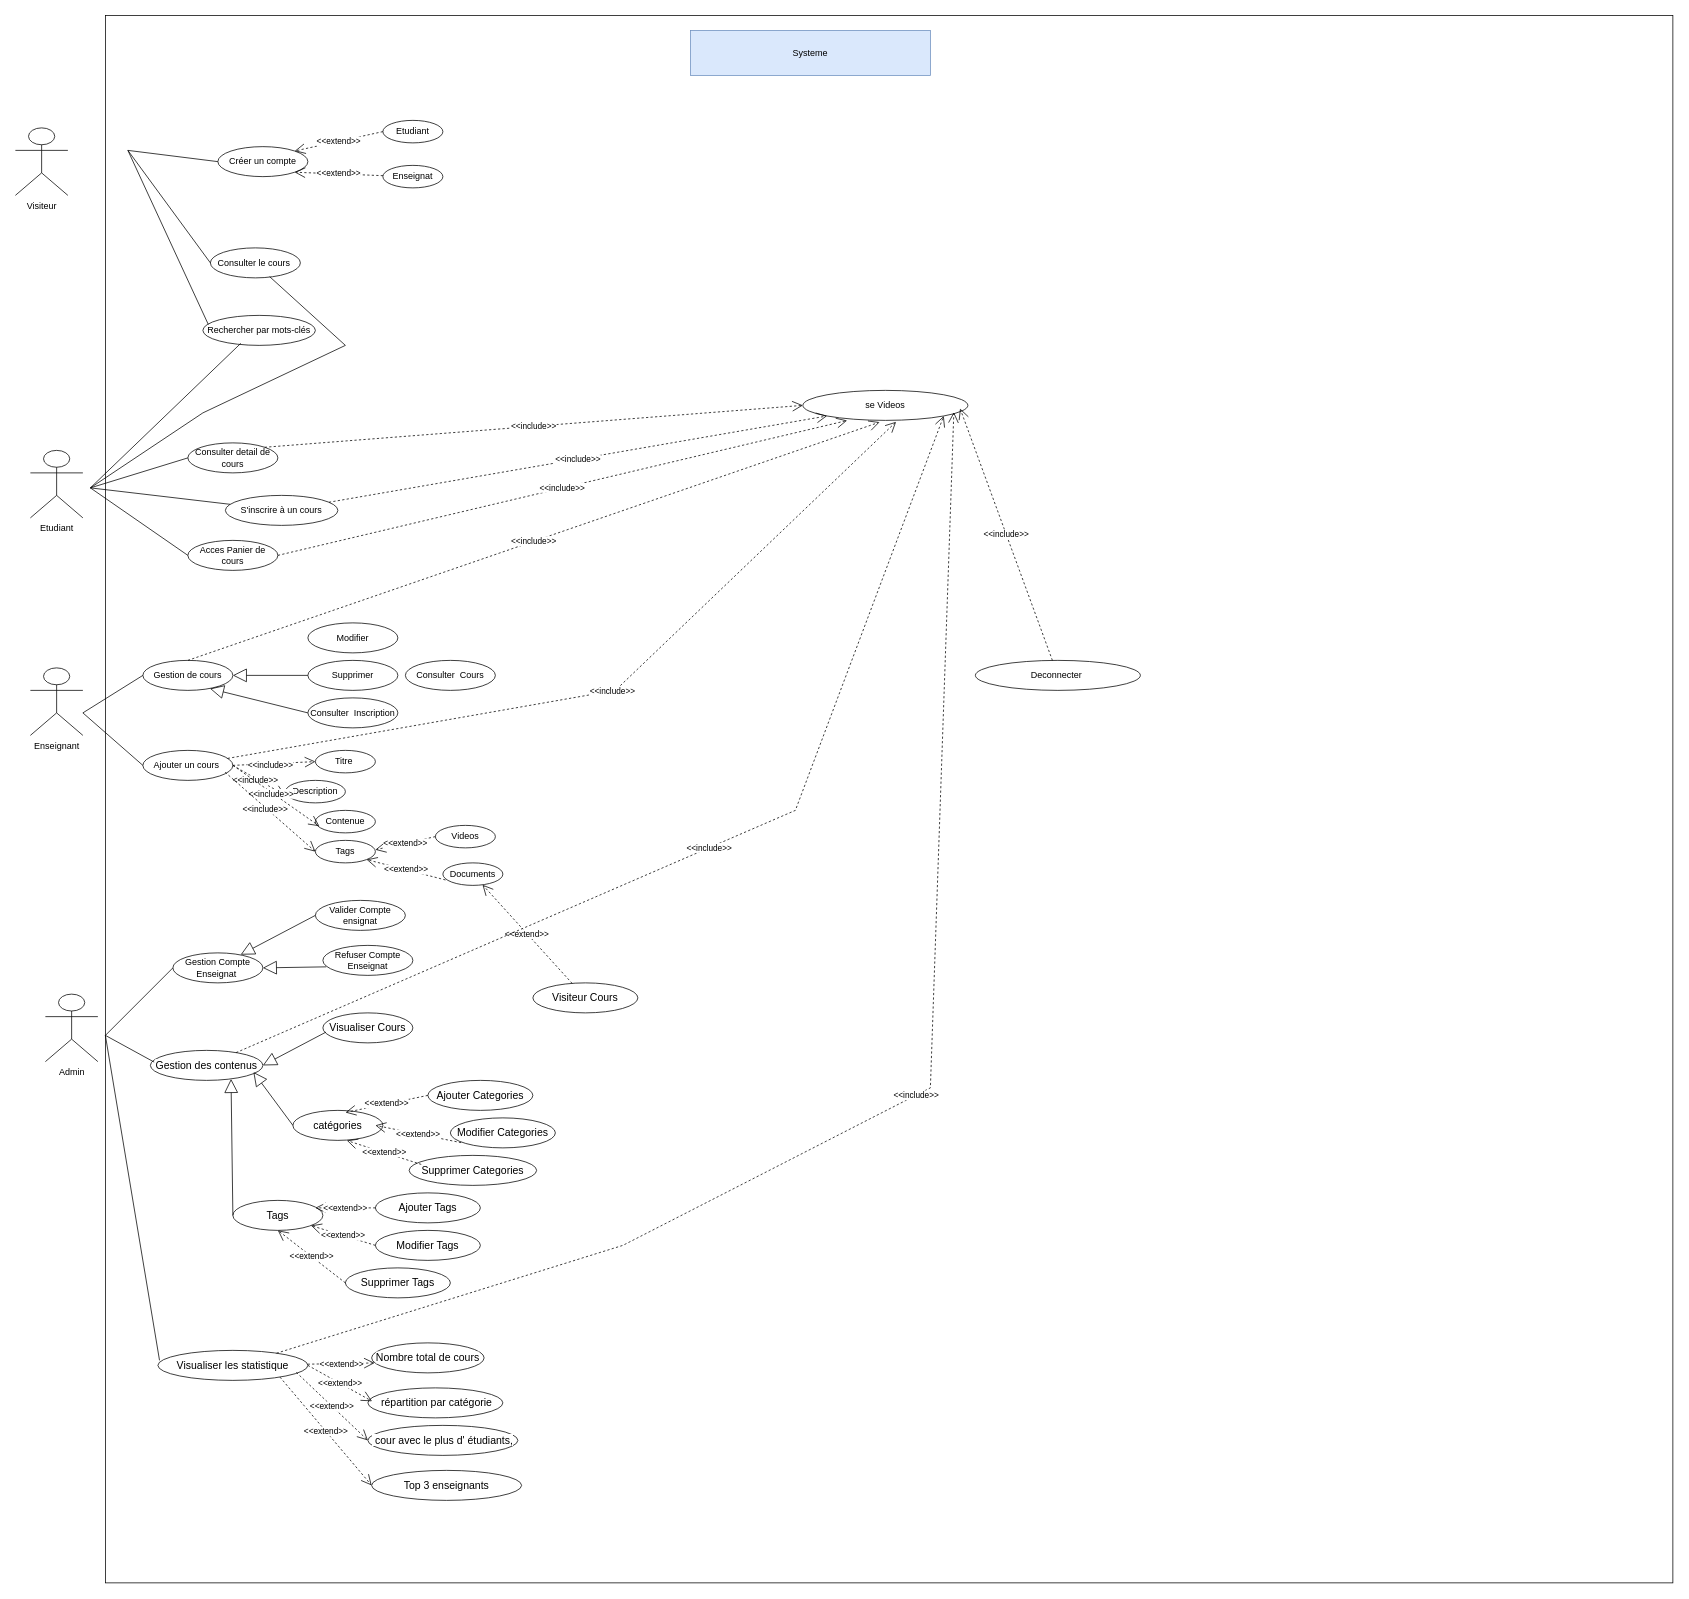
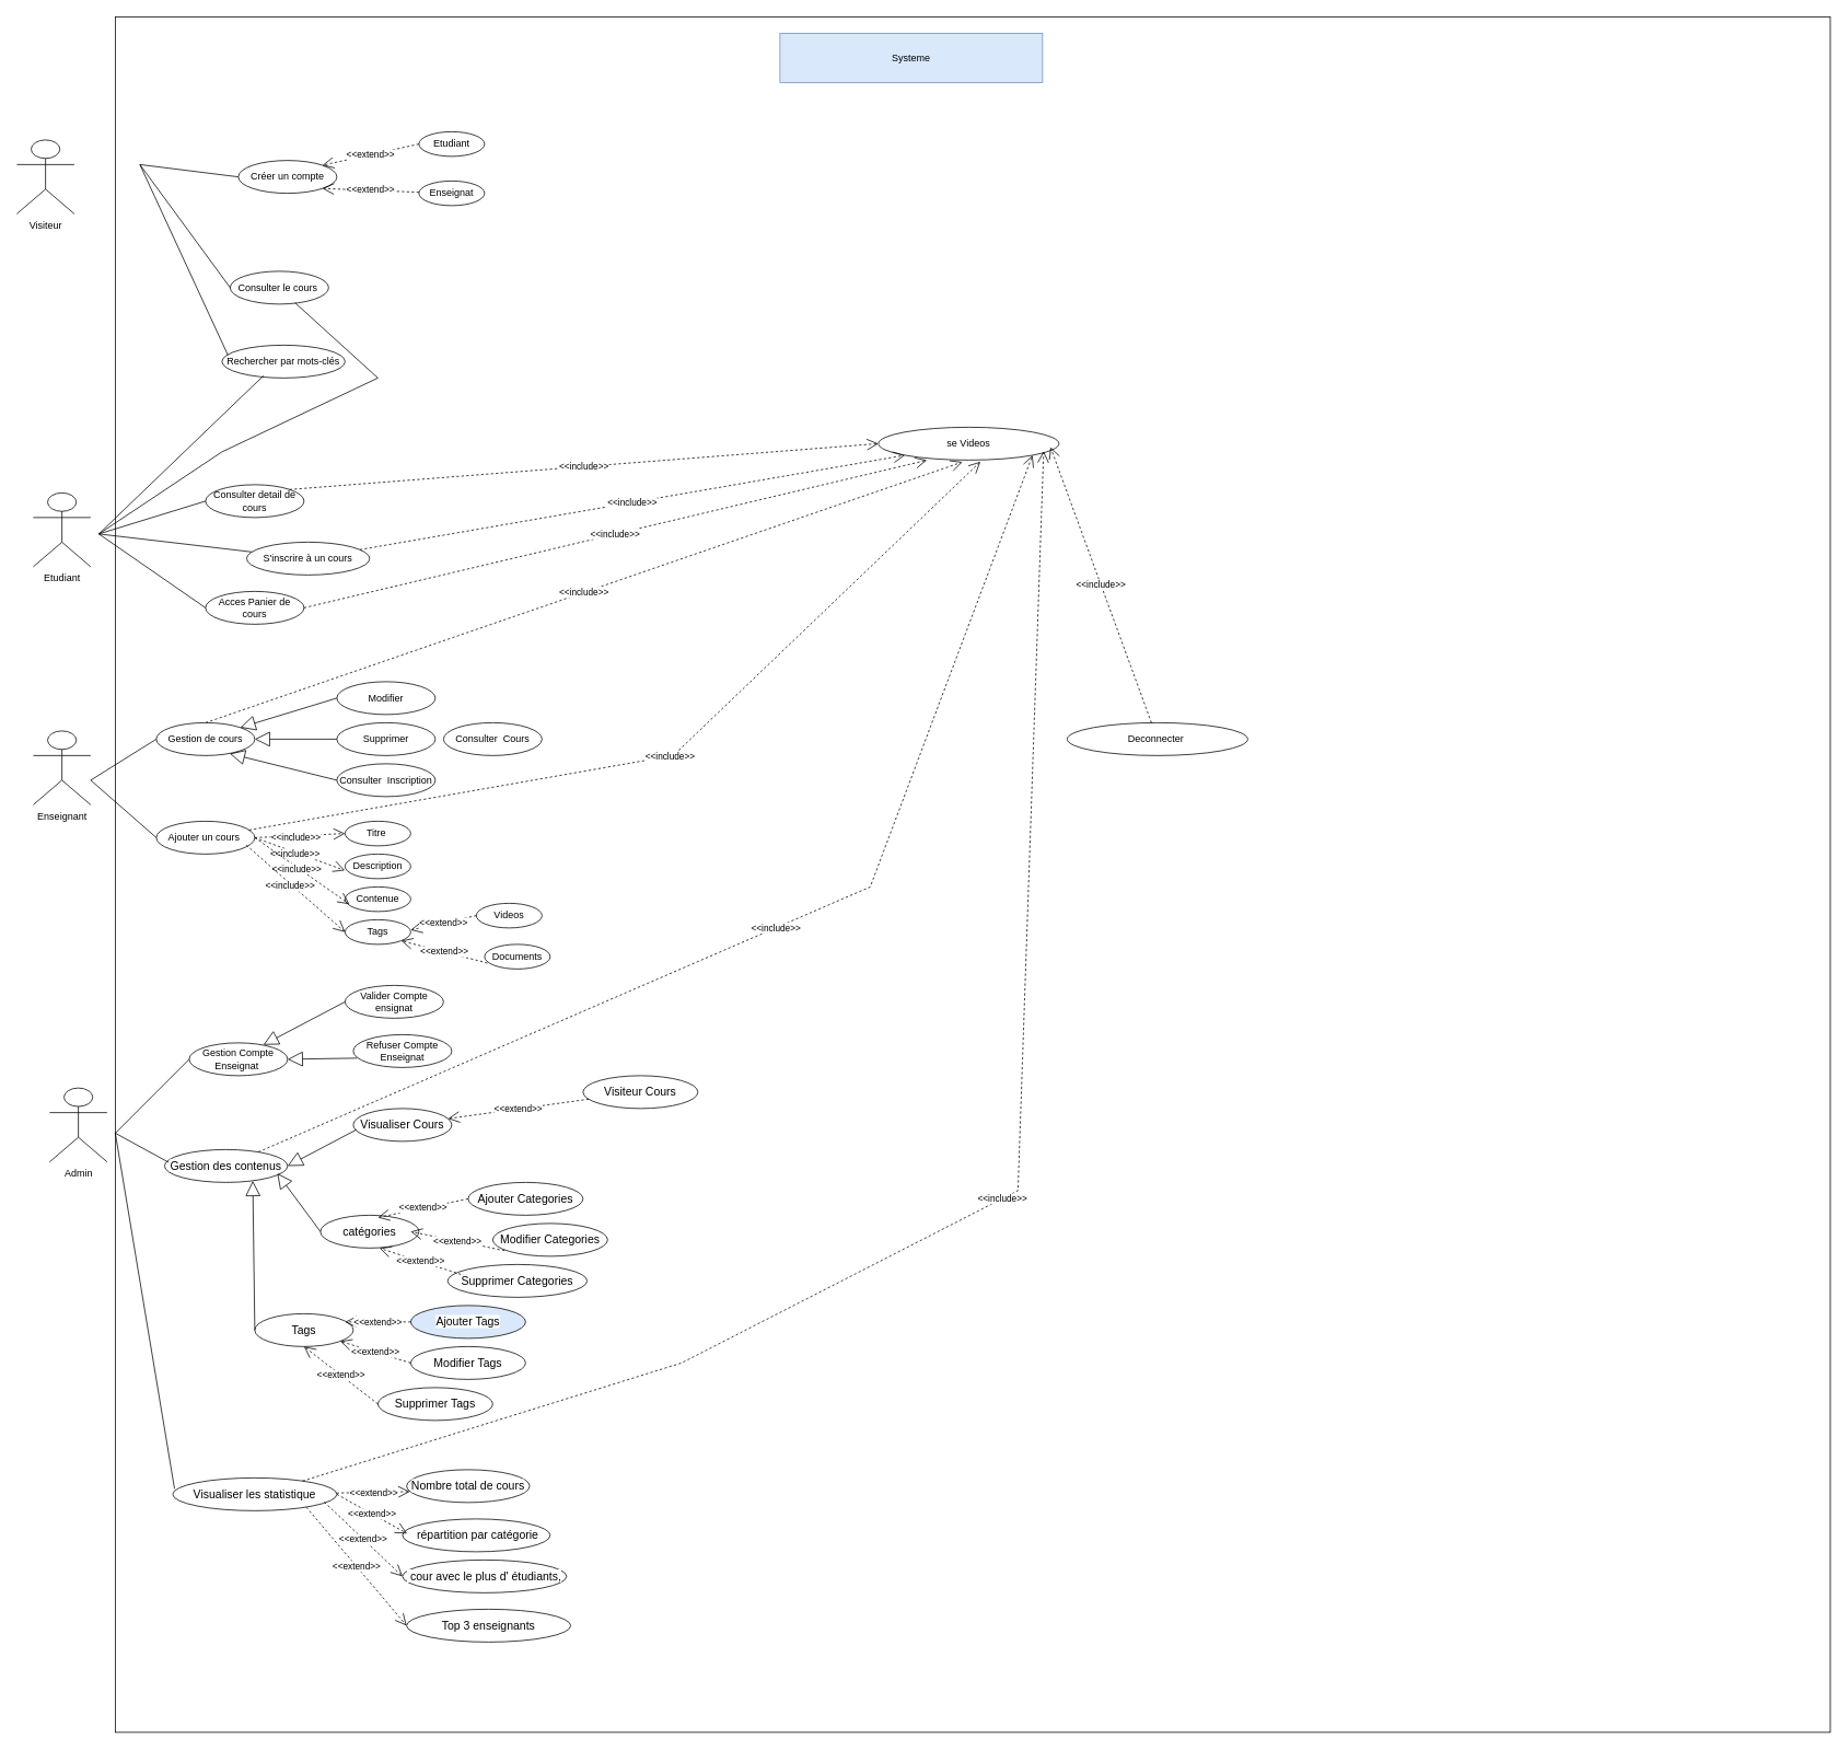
- <mxCell id="52" value="Systeme" style="rounded=0;whiteSpace=wrap;html=1;fillColor=#dae8fc;strokeColor=#6c8ebf;" vertex="1" parent="1"><mxGeometry x="920" y="40" width="320" height="60" as="geometry" /></mxCell>
+ <mxCell id="52" value="Systeme" style="rounded=0;whiteSpace=wrap;html=1;fillColor=#dae8fc;strokeColor=#6c8ebf;" vertex="1" parent="1"><mxGeometry x="950" y="40" width="320" height="60" as="geometry" /></mxCell>
+ <mxCell id="55" value="" style="endArrow=block;endSize=16;endFill=0;html=1;rounded=0;entryX=1;entryY=0;entryDx=0;entryDy=0;exitX=0;exitY=0.5;exitDx=0;exitDy=0;" edge="1" parent="1" source="22" target="20"><mxGeometry width="160" relative="1" as="geometry"><mxPoint x="374" y="846" as="sourcePoint" /><mxPoint x="290" y="890" as="targetPoint" /></mxGeometry></mxCell>
- <mxCell id="26" value="Description" style="ellipse;whiteSpace=wrap;html=1;" vertex="1" parent="1"><mxGeometry x="380" y="1040" width="80" height="30" as="geometry" /></mxCell>
+ <mxCell id="26" value="Description" style="ellipse;whiteSpace=wrap;html=1;" vertex="1" parent="1"><mxGeometry x="420" y="1040" width="80" height="30" as="geometry" /></mxCell>
- <mxCell id="64" value="&amp;lt;&amp;lt;extend&amp;gt;&amp;gt;" style="endArrow=open;endSize=12;dashed=1;html=1;rounded=0;" edge="1" parent="1" source="41" target="29"><mxGeometry width="160" relative="1" as="geometry"><mxPoint x="707" y="1420" as="sourcePoint" /><mxPoint x="555" y="1393" as="targetPoint" /></mxGeometry></mxCell>
+ <mxCell id="64" value="&amp;lt;&amp;lt;extend&amp;gt;&amp;gt;" style="endArrow=open;endSize=12;dashed=1;html=1;rounded=0;" edge="1" parent="1" source="41" target="33"><mxGeometry width="160" relative="1" as="geometry"><mxPoint x="707" y="1420" as="sourcePoint" /><mxPoint x="555" y="1393" as="targetPoint" /></mxGeometry></mxCell>
- <mxCell id="86" value="&lt;div style=&quot;text-align: left;&quot;&gt;&lt;span style=&quot;color: light-dark(rgb(0, 0, 0), rgb(255, 255, 255)); font-size: 14px; background-color: rgb(255, 255, 255);&quot;&gt;&lt;font face=&quot;Nunito Sans, sans-serif&quot;&gt;Ajouter Tags&lt;/font&gt;&lt;/span&gt;&lt;/div&gt;" style="ellipse;whiteSpace=wrap;html=1;" vertex="1" parent="1"><mxGeometry x="500" y="1590" width="140" height="40" as="geometry" /></mxCell>
+ <mxCell id="86" value="&lt;div style=&quot;text-align: left;&quot;&gt;&lt;span style=&quot;color: light-dark(rgb(0, 0, 0), rgb(255, 255, 255)); font-size: 14px; background-color: rgb(255, 255, 255);&quot;&gt;&lt;font face=&quot;Nunito Sans, sans-serif&quot;&gt;Ajouter Tags&lt;/font&gt;&lt;/span&gt;&lt;/div&gt;" style="ellipse;whiteSpace=wrap;html=1;fillColor=#dae8fc;" vertex="1" parent="1"><mxGeometry x="500" y="1590" width="140" height="40" as="geometry" /></mxCell>
